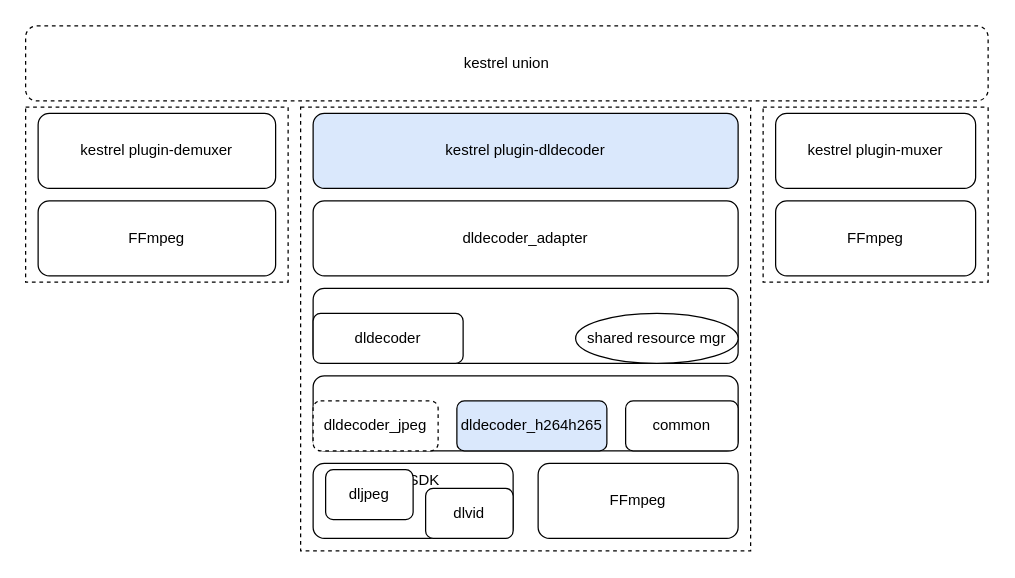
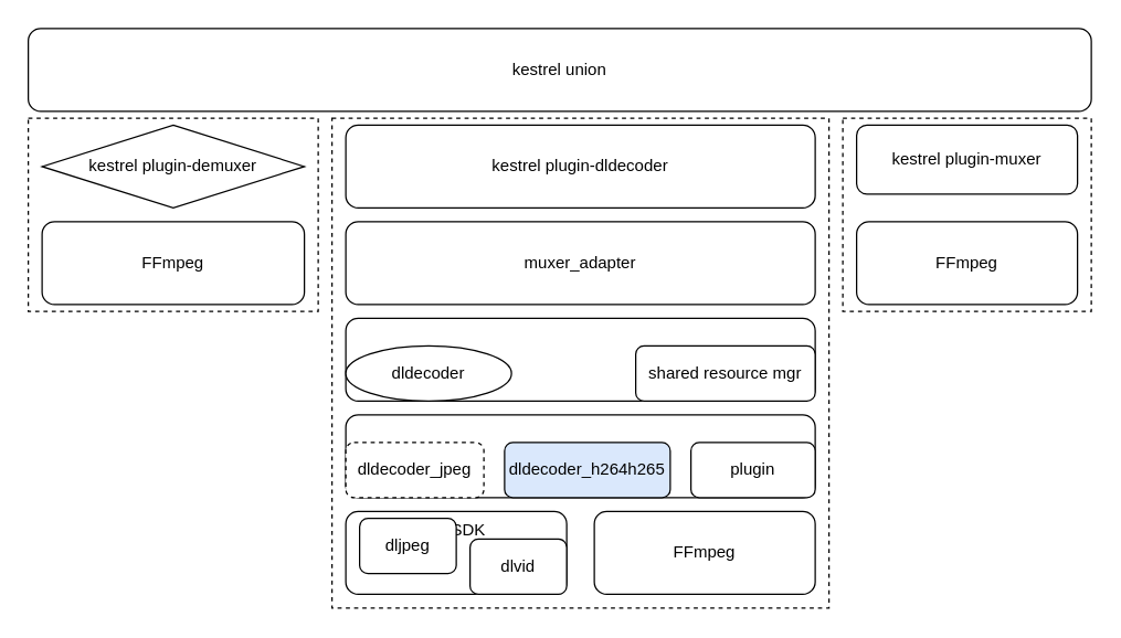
- <mxCell id="19" value="&lt;span&gt;kestrel union&lt;/span&gt;" style="rounded=1;whiteSpace=wrap;html=1;dashed=1;" vertex="1" parent="1"><mxGeometry x="20" y="20" width="770" height="60" as="geometry" /></mxCell>
+ <mxCell id="19" value="&lt;span&gt;kestrel union&lt;/span&gt;" style="rounded=1;whiteSpace=wrap;html=1;" vertex="1" parent="1"><mxGeometry x="20" y="20" width="770" height="60" as="geometry" /></mxCell>
- <mxCell id="18" value="&lt;span&gt;kestrel plugin-demuxer&lt;/span&gt;" style="rounded=1;whiteSpace=wrap;html=1;" vertex="1" parent="1"><mxGeometry x="30" y="90" width="190" height="60" as="geometry" /></mxCell>
+ <mxCell id="18" value="&lt;span&gt;kestrel plugin-demuxer&lt;/span&gt;" style="rhombus;whiteSpace=wrap;html=1;" vertex="1" parent="1"><mxGeometry x="30" y="90" width="190" height="60" as="geometry" /></mxCell>
- <mxCell id="17" value="&lt;span&gt;kestrel plugin-dldecoder&lt;/span&gt;" style="rounded=1;whiteSpace=wrap;html=1;fillColor=#dae8fc;" vertex="1" parent="1"><mxGeometry x="250" y="90" width="340" height="60" as="geometry" /></mxCell>
+ <mxCell id="17" value="&lt;span&gt;kestrel plugin-dldecoder&lt;/span&gt;" style="rounded=1;whiteSpace=wrap;html=1;" vertex="1" parent="1"><mxGeometry x="250" y="90" width="340" height="60" as="geometry" /></mxCell>
- <mxCell id="21" value="&lt;span&gt;kestrel plugin-muxer&lt;/span&gt;" style="rounded=1;whiteSpace=wrap;html=1;" vertex="1" parent="1"><mxGeometry x="620" y="90" width="160" height="60" as="geometry" /></mxCell>
+ <mxCell id="21" value="&lt;span&gt;kestrel plugin-muxer&lt;/span&gt;" style="rounded=1;whiteSpace=wrap;html=1;" vertex="1" parent="1"><mxGeometry x="620" y="90" width="160" height="50" as="geometry" /></mxCell>
- <mxCell id="13" value="&lt;span&gt;dldecoder_adapter&lt;/span&gt;" style="rounded=1;whiteSpace=wrap;html=1;" vertex="1" parent="1"><mxGeometry x="250" y="160" width="340" height="60" as="geometry" /></mxCell>
+ <mxCell id="13" value="&lt;span&gt;muxer_adapter&lt;/span&gt;" style="rounded=1;whiteSpace=wrap;html=1;" vertex="1" parent="1"><mxGeometry x="250" y="160" width="340" height="60" as="geometry" /></mxCell>
- <mxCell id="15" value="dldecoder" style="rounded=1;whiteSpace=wrap;html=1;" vertex="1" parent="1"><mxGeometry x="250" y="250" width="120" height="40" as="geometry" /></mxCell>
+ <mxCell id="15" value="dldecoder" style="ellipse;whiteSpace=wrap;html=1;" vertex="1" parent="1"><mxGeometry x="250" y="250" width="120" height="40" as="geometry" /></mxCell>
- <mxCell id="16" value="shared resource mgr" style="ellipse;whiteSpace=wrap;html=1;" vertex="1" parent="1"><mxGeometry x="460" y="250" width="130" height="40" as="geometry" /></mxCell>
+ <mxCell id="16" value="shared resource mgr" style="rounded=1;whiteSpace=wrap;html=1;" vertex="1" parent="1"><mxGeometry x="460" y="250" width="130" height="40" as="geometry" /></mxCell>
- <mxCell id="12" value="common" style="rounded=1;whiteSpace=wrap;html=1;" vertex="1" parent="1"><mxGeometry x="500" y="320" width="90" height="40" as="geometry" /></mxCell>
+ <mxCell id="12" value="plugin" style="rounded=1;whiteSpace=wrap;html=1;" vertex="1" parent="1"><mxGeometry x="500" y="320" width="90" height="40" as="geometry" /></mxCell>
